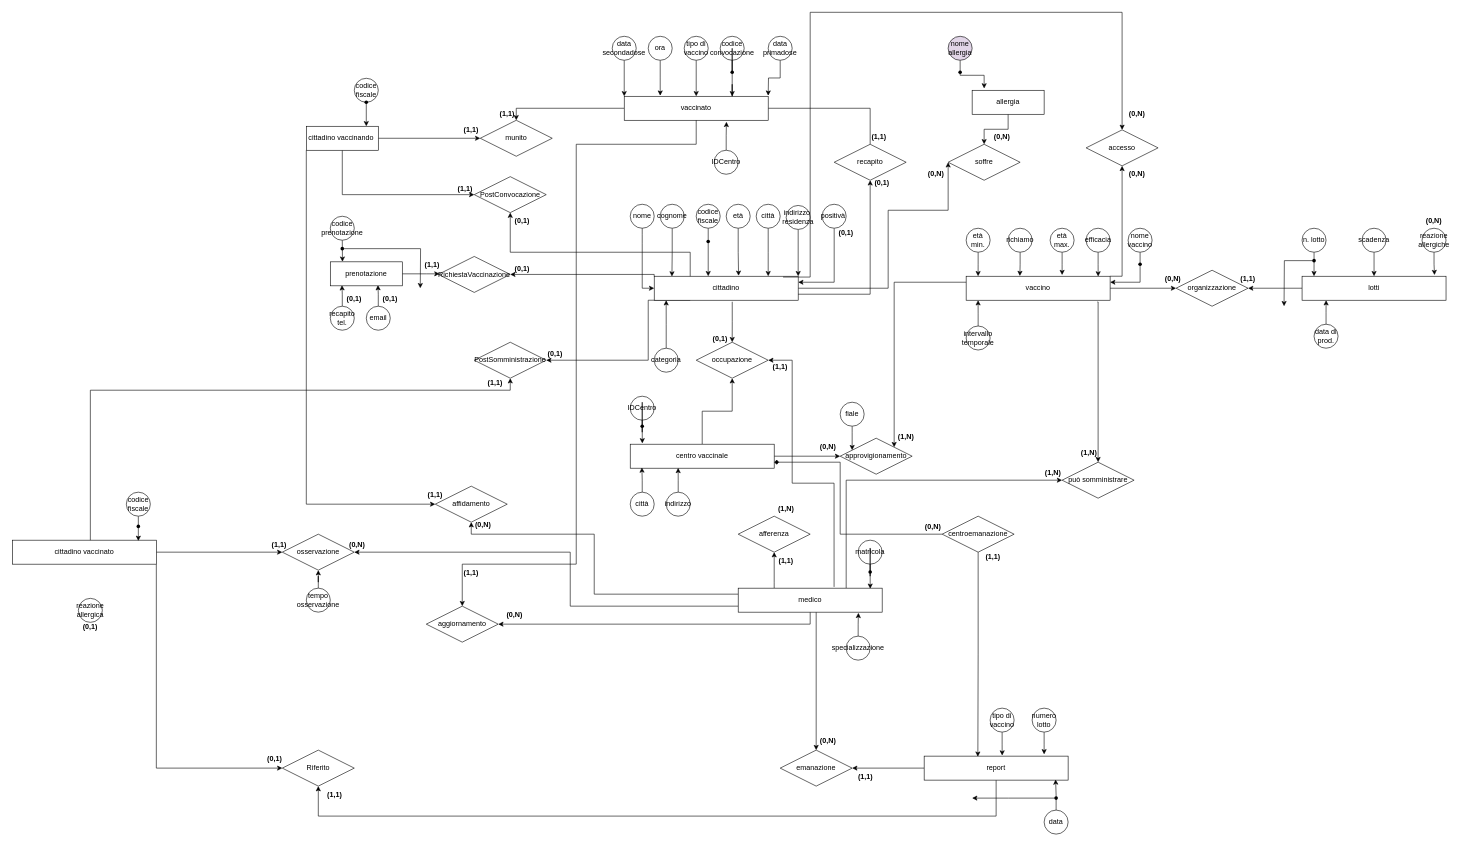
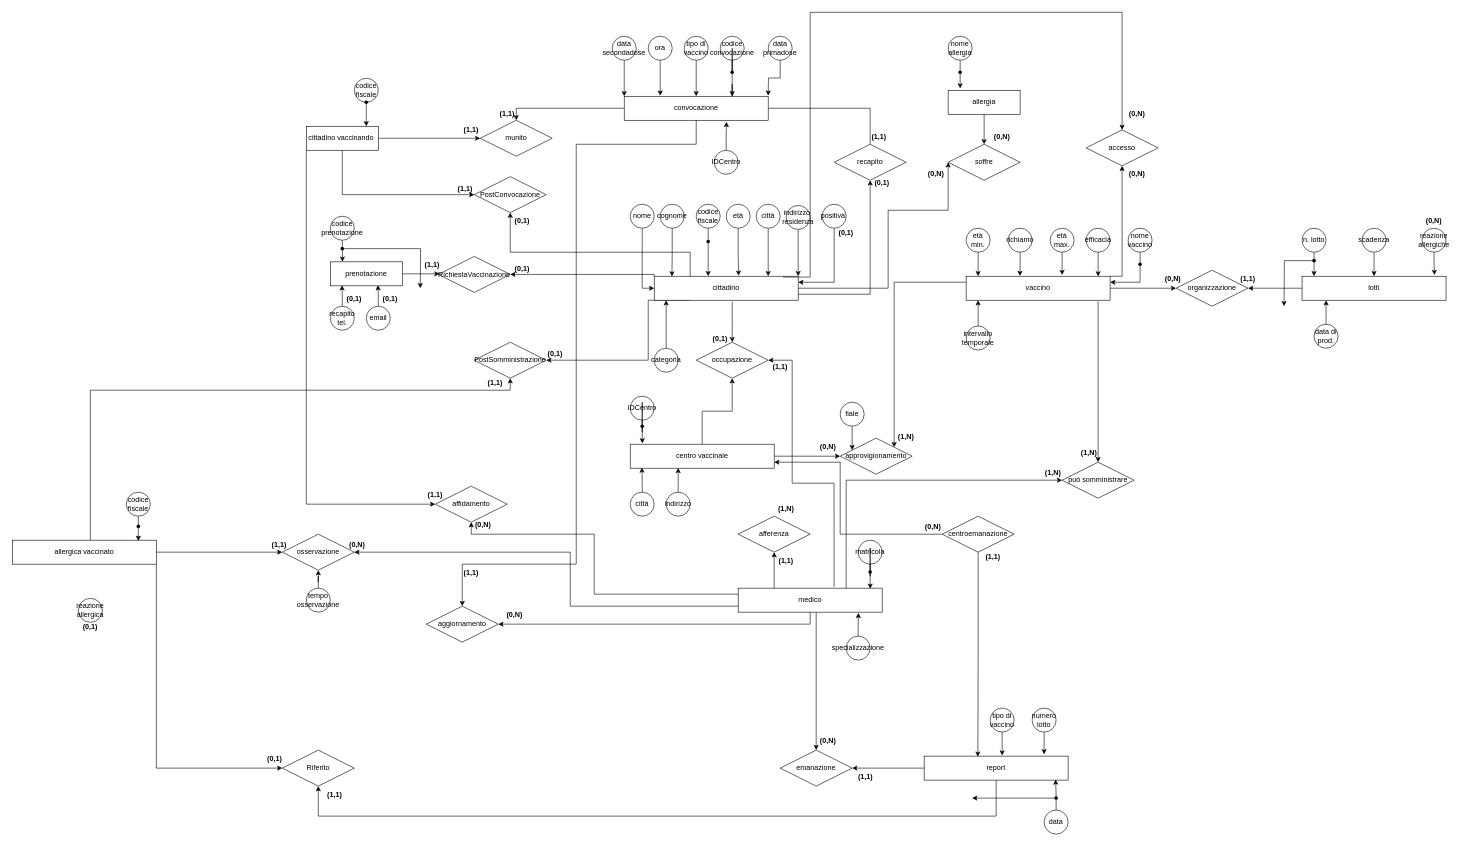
- <mxCell id="163" value="nome allergia" style="ellipse;whiteSpace=wrap;html=1;align=center;fillColor=#e1d5e7;" parent="1" vertex="1"><mxGeometry x="1580" y="60" width="40" height="40" as="geometry" /></mxCell>
+ <mxCell id="163" value="nome allergia" style="ellipse;whiteSpace=wrap;html=1;align=center;" parent="1" vertex="1"><mxGeometry x="1580" y="60" width="40" height="40" as="geometry" /></mxCell>
- <mxCell id="159" value="allergia" style="whiteSpace=wrap;html=1;align=center;" parent="1" vertex="1"><mxGeometry x="1620" y="150" width="120" height="40" as="geometry" /></mxCell>
+ <mxCell id="159" value="allergia" style="whiteSpace=wrap;html=1;align=center;" parent="1" vertex="1"><mxGeometry x="1580" y="150" width="120" height="40" as="geometry" /></mxCell>
- <mxCell id="71" value="vaccinato" style="whiteSpace=wrap;html=1;align=center;" parent="1" vertex="1"><mxGeometry x="1040" y="160" width="240" height="40" as="geometry" /></mxCell>
+ <mxCell id="71" value="convocazione" style="whiteSpace=wrap;html=1;align=center;" parent="1" vertex="1"><mxGeometry x="1040" y="160" width="240" height="40" as="geometry" /></mxCell>
- <mxCell id="167" style="edgeStyle=orthogonalEdgeStyle;rounded=0;orthogonalLoop=1;jettySize=auto;html=1;entryX=1;entryY=0.75;entryDx=0;entryDy=0;endArrow=diamond;" parent="1" source="168" target="43" edge="1"><mxGeometry relative="1" as="geometry"><Array as="points"><mxPoint x="1400" y="890" /><mxPoint x="1400" y="770" /></Array></mxGeometry></mxCell>
+ <mxCell id="167" style="edgeStyle=orthogonalEdgeStyle;rounded=0;orthogonalLoop=1;jettySize=auto;html=1;entryX=1;entryY=0.75;entryDx=0;entryDy=0;" parent="1" source="168" target="43" edge="1"><mxGeometry relative="1" as="geometry"><Array as="points"><mxPoint x="1400" y="890" /><mxPoint x="1400" y="770" /></Array></mxGeometry></mxCell>
- <mxCell id="99" value="cittadino vaccinato" style="whiteSpace=wrap;html=1;align=center;" parent="1" vertex="1"><mxGeometry x="20" y="900" width="240" height="40" as="geometry" /></mxCell>
+ <mxCell id="99" value="allergica vaccinato" style="whiteSpace=wrap;html=1;align=center;" parent="1" vertex="1"><mxGeometry x="20" y="900" width="240" height="40" as="geometry" /></mxCell>
